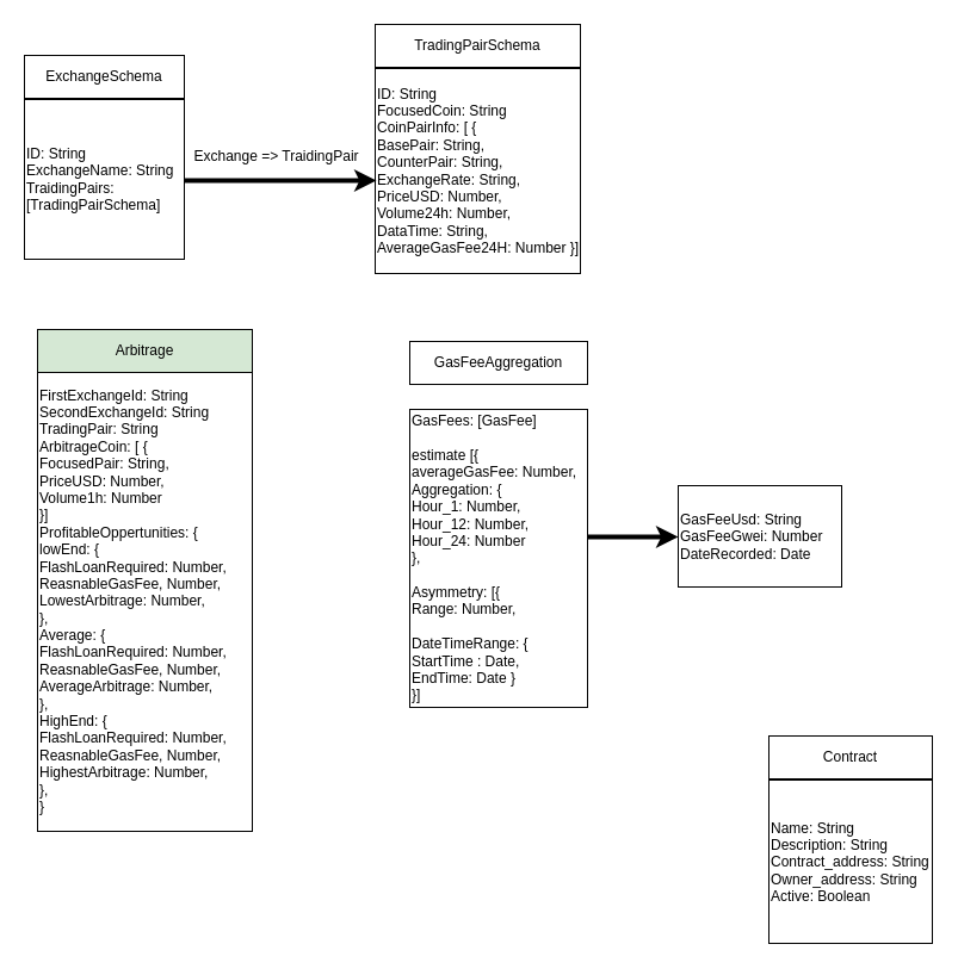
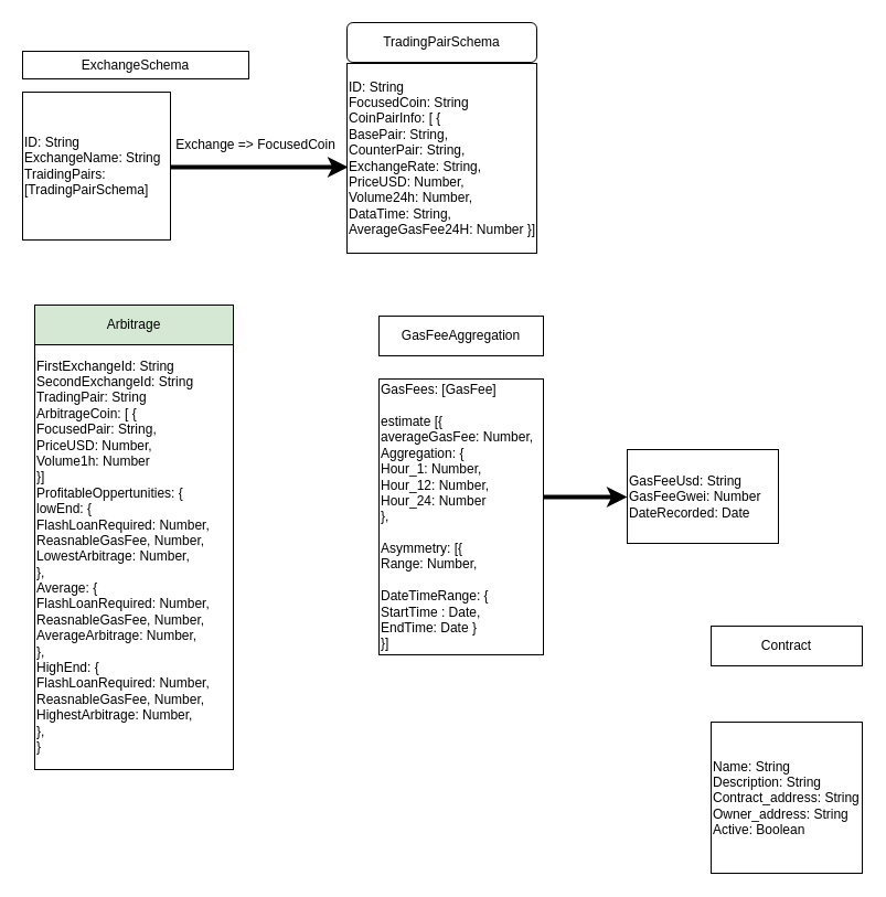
- <mxCell id="3" value="TradingPairSchema" style="rounded=0;whiteSpace=wrap;html=1;" vertex="1" parent="1"><mxGeometry x="314" y="20" width="172" height="36" as="geometry" /></mxCell>
+ <mxCell id="3" value="TradingPairSchema" style="whiteSpace=wrap;html=1;rounded=1;" vertex="1" parent="1"><mxGeometry x="314" y="20" width="172" height="36" as="geometry" /></mxCell>
- <mxCell id="6" value="ExchangeSchema" style="rounded=0;whiteSpace=wrap;html=1;" vertex="1" parent="1"><mxGeometry x="20" y="46" width="134" height="36" as="geometry" /></mxCell>
+ <mxCell id="6" value="ExchangeSchema" style="rounded=0;whiteSpace=wrap;html=1;" vertex="1" parent="1"><mxGeometry x="20" y="46" width="205" height="25" as="geometry" /></mxCell>
- <mxCell id="7" value="&lt;font color=&quot;#000000&quot;&gt;Exchange =&amp;gt; TraidingPair&lt;/font&gt;" style="text;html=1;align=center;verticalAlign=middle;resizable=0;points=[];autosize=1;" vertex="1" parent="1"><mxGeometry x="157" y="122" width="148" height="18" as="geometry" /></mxCell>
+ <mxCell id="7" value="&lt;font color=&quot;#000000&quot;&gt;Exchange =&amp;gt; FocusedCoin&lt;/font&gt;" style="text;html=1;align=center;verticalAlign=middle;resizable=0;points=[];autosize=1;" vertex="1" parent="1"><mxGeometry x="157" y="122" width="148" height="18" as="geometry" /></mxCell>
- <mxCell id="15" value="Contract" style="rounded=0;whiteSpace=wrap;html=1;" vertex="1" parent="1"><mxGeometry x="644" y="617" width="137" height="36" as="geometry" /></mxCell>
+ <mxCell id="15" value="Contract" style="rounded=0;whiteSpace=wrap;html=1;" vertex="1" parent="1"><mxGeometry x="644" y="567" width="137" height="36" as="geometry" /></mxCell>
